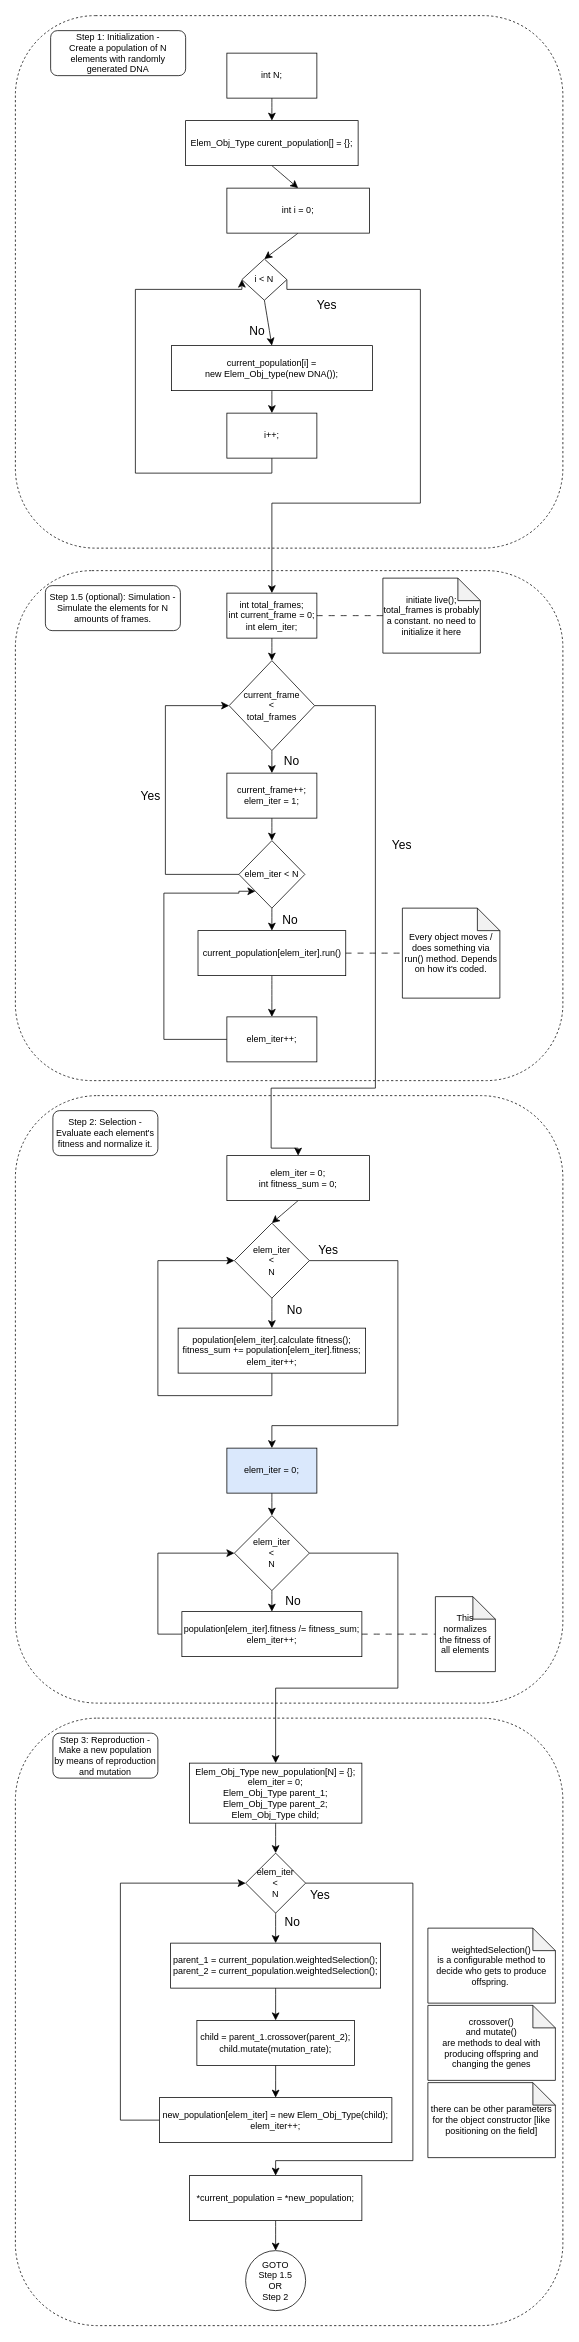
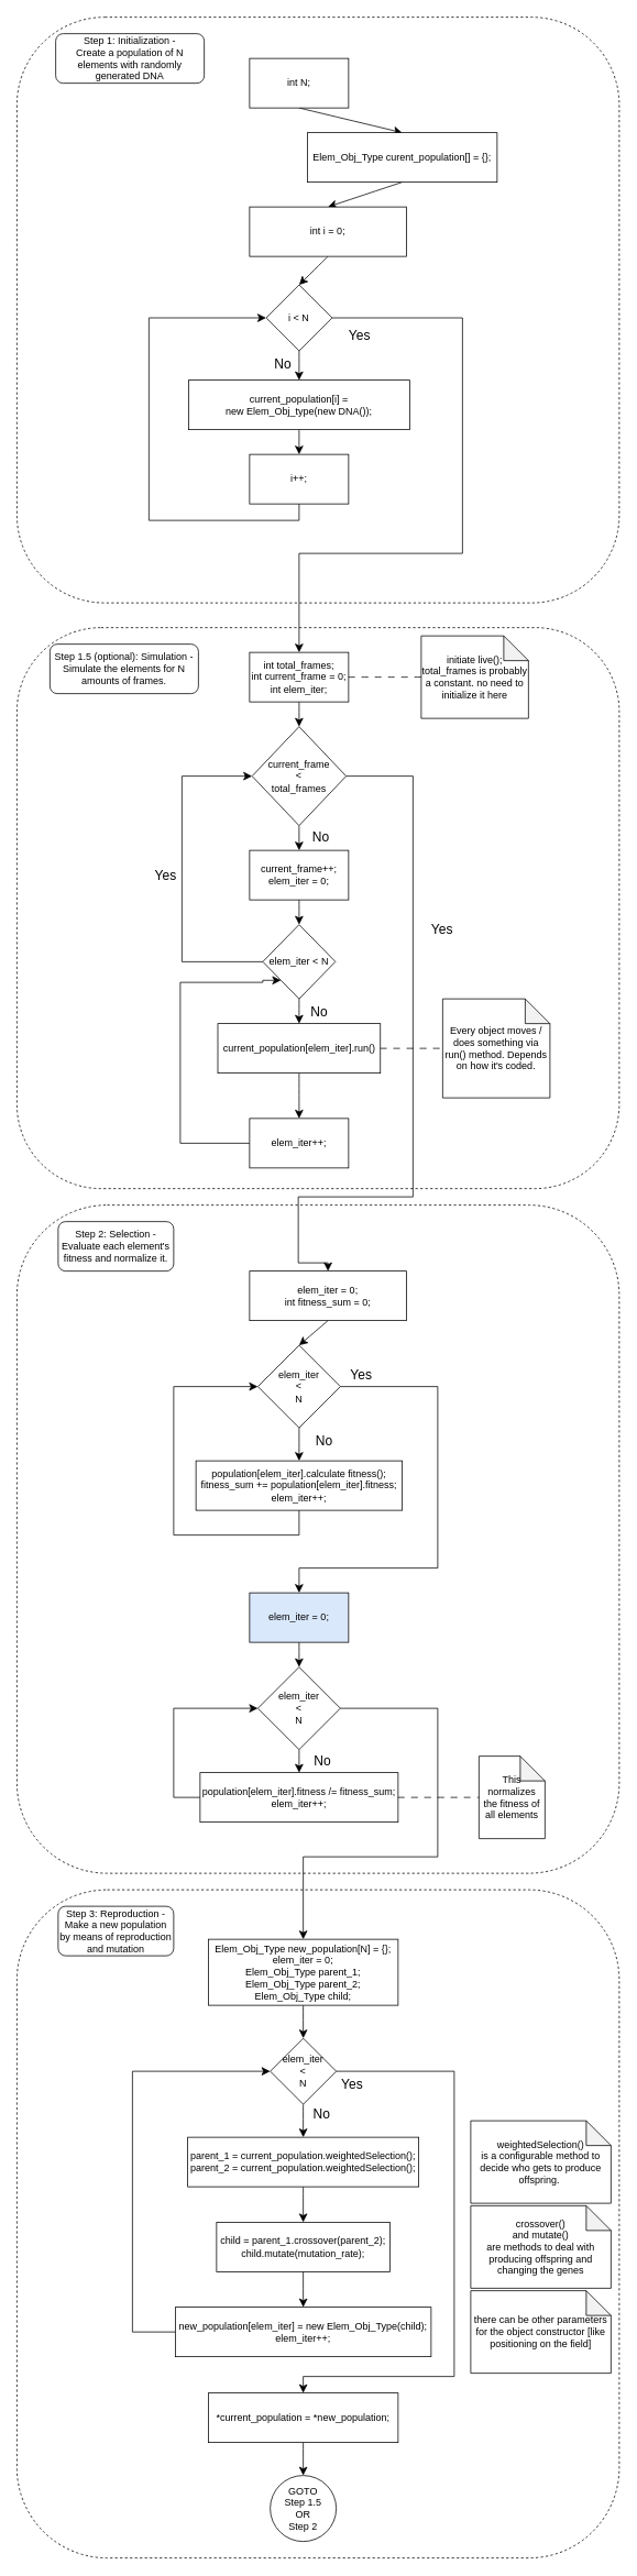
- <mxCell id="9" value="Elem_Obj_Type curent_population[] = {};" style="rounded=0;whiteSpace=wrap;html=1;" vertex="1" parent="1"><mxGeometry x="247" y="160" width="230" height="60" as="geometry" /></mxCell>
+ <mxCell id="9" value="Elem_Obj_Type curent_population[] = {};" style="rounded=0;whiteSpace=wrap;html=1;" vertex="1" parent="1"><mxGeometry x="372" y="160" width="230" height="60" as="geometry" /></mxCell>
- <mxCell id="14" value="i &amp;lt; N" style="rhombus;whiteSpace=wrap;html=1;" vertex="1" parent="1"><mxGeometry x="322" y="344.5" width="60" height="55" as="geometry" /></mxCell>
+ <mxCell id="14" value="i &amp;lt; N" style="rhombus;whiteSpace=wrap;html=1;" vertex="1" parent="1"><mxGeometry x="322" y="344.5" width="80" height="80" as="geometry" /></mxCell>
- <mxCell id="43" value="&lt;div&gt;current_frame++;&lt;/div&gt;elem_iter = 1;" style="rounded=0;whiteSpace=wrap;html=1;" vertex="1" parent="1"><mxGeometry x="302" y="1030" width="120" height="60" as="geometry" /></mxCell>
+ <mxCell id="43" value="&lt;div&gt;current_frame++;&lt;/div&gt;elem_iter = 0;" style="rounded=0;whiteSpace=wrap;html=1;" vertex="1" parent="1"><mxGeometry x="302" y="1030" width="120" height="60" as="geometry" /></mxCell>
